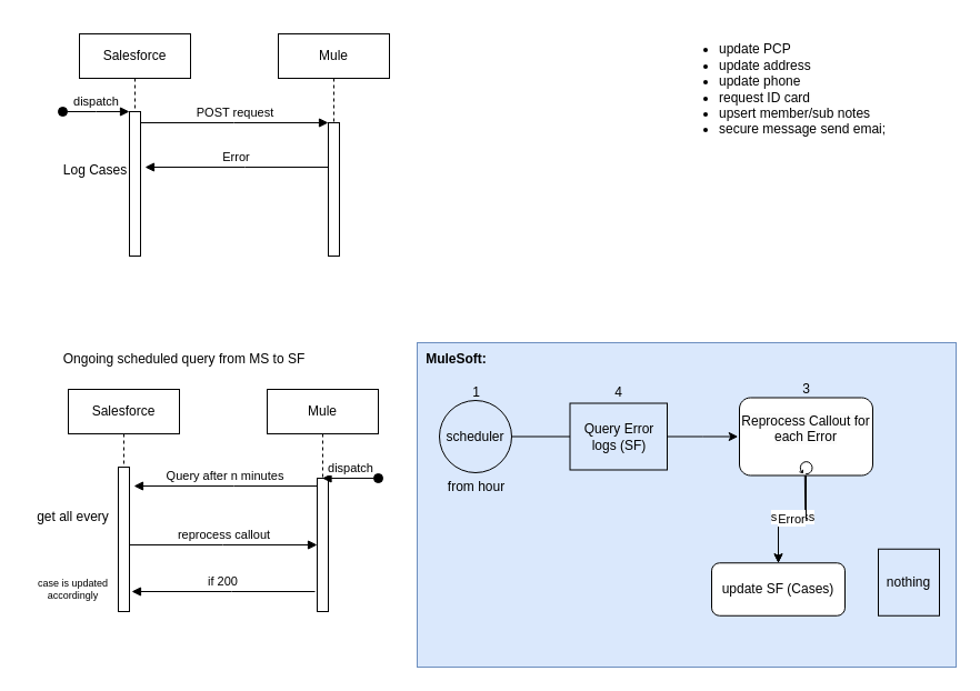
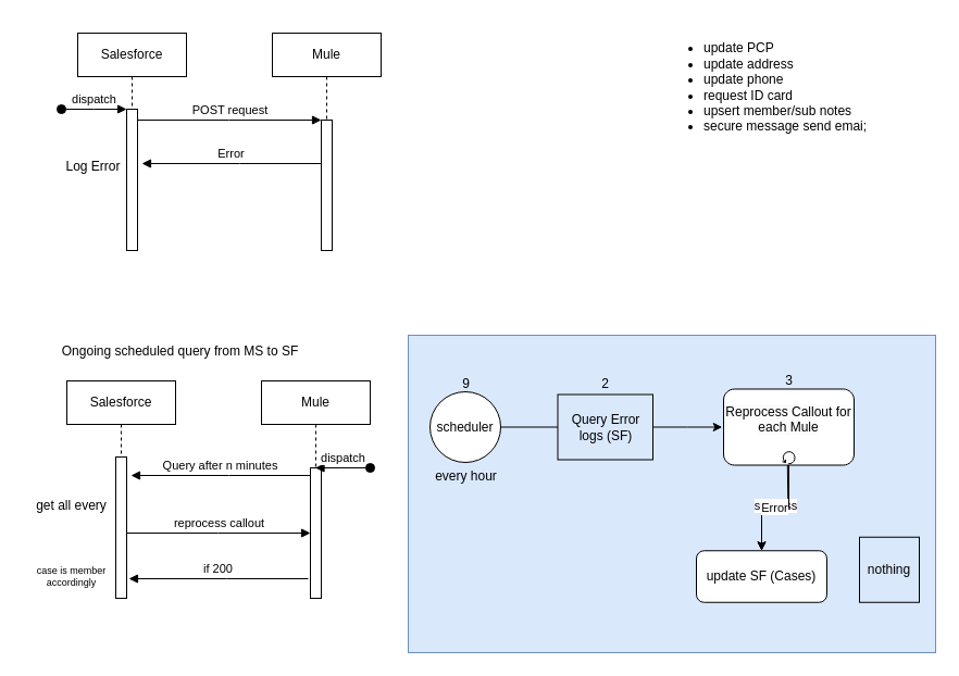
- <mxCell id="11" value="Log Cases" style="text;html=1;align=center;verticalAlign=middle;resizable=0;points=[];autosize=1;strokeColor=none;fillColor=none;" vertex="1" parent="1"><mxGeometry x="50" y="138" width="70" height="30" as="geometry" /></mxCell>
+ <mxCell id="11" value="Log Error" style="text;html=1;align=center;verticalAlign=middle;resizable=0;points=[];autosize=1;strokeColor=none;fillColor=none;" vertex="1" parent="1"><mxGeometry x="50" y="138" width="70" height="30" as="geometry" /></mxCell>
- <mxCell id="28" value="MuleSoft:" style="text;html=1;align=center;verticalAlign=middle;resizable=0;points=[];autosize=1;strokeColor=none;fillColor=none;fontStyle=1" vertex="1" parent="1"><mxGeometry x="375" y="308" width="70" height="30" as="geometry" /></mxCell>
- <mxCell id="34" value="1" style="text;html=1;align=center;verticalAlign=middle;resizable=0;points=[];autosize=1;strokeColor=none;fillColor=none;" vertex="1" parent="1"><mxGeometry x="412.5" y="338" width="30" height="30" as="geometry" /></mxCell>
+ <mxCell id="34" value="9" style="text;html=1;align=center;verticalAlign=middle;resizable=0;points=[];autosize=1;strokeColor=none;fillColor=none;" vertex="1" parent="1"><mxGeometry x="412.5" y="338" width="30" height="30" as="geometry" /></mxCell>
- <mxCell id="35" value="4" style="text;html=1;align=center;verticalAlign=middle;resizable=0;points=[];autosize=1;strokeColor=none;fillColor=none;" vertex="1" parent="1"><mxGeometry x="541.25" y="338" width="30" height="30" as="geometry" /></mxCell>
+ <mxCell id="35" value="2" style="text;html=1;align=center;verticalAlign=middle;resizable=0;points=[];autosize=1;strokeColor=none;fillColor=none;" vertex="1" parent="1"><mxGeometry x="541.25" y="338" width="30" height="30" as="geometry" /></mxCell>
- <mxCell id="24" value="scheduler" style="ellipse;whiteSpace=wrap;html=1;aspect=fixed;fillColor=#dae8fc;" vertex="1" parent="1"><mxGeometry x="395" y="360" width="65" height="65" as="geometry" /></mxCell>
+ <mxCell id="24" value="scheduler" style="ellipse;whiteSpace=wrap;html=1;aspect=fixed;" vertex="1" parent="1"><mxGeometry x="395" y="360" width="65" height="65" as="geometry" /></mxCell>
- <mxCell id="31" value="&#10;&lt;span style=&quot;color: rgb(0, 0, 0); font-family: Helvetica; font-size: 12px; font-style: normal; font-variant-ligatures: normal; font-variant-caps: normal; font-weight: 400; letter-spacing: normal; orphans: 2; text-align: center; text-indent: 0px; text-transform: none; widows: 2; word-spacing: 0px; -webkit-text-stroke-width: 0px; white-space: normal; background-color: rgb(251, 251, 251); text-decoration-thickness: initial; text-decoration-style: initial; text-decoration-color: initial; display: inline !important; float: none;&quot;&gt;Reprocess Callout for each Error&lt;/span&gt;&#10;&#10;" style="points=[[0.25,0,0],[0.5,0,0],[0.75,0,0],[1,0.25,0],[1,0.5,0],[1,0.75,0],[0.75,1,0],[0.5,1,0],[0.25,1,0],[0,0.75,0],[0,0.5,0],[0,0.25,0]];shape=mxgraph.bpmn.task;whiteSpace=wrap;rectStyle=rounded;size=10;html=1;container=1;expand=0;collapsible=0;taskMarker=abstract;isLoopStandard=1;" vertex="1" parent="1"><mxGeometry x="665" y="357.5" width="120" height="70" as="geometry" /></mxCell>
+ <mxCell id="31" value="&#10;&lt;span style=&quot;color: rgb(0, 0, 0); font-family: Helvetica; font-size: 12px; font-style: normal; font-variant-ligatures: normal; font-variant-caps: normal; font-weight: 400; letter-spacing: normal; orphans: 2; text-align: center; text-indent: 0px; text-transform: none; widows: 2; word-spacing: 0px; -webkit-text-stroke-width: 0px; white-space: normal; background-color: rgb(251, 251, 251); text-decoration-thickness: initial; text-decoration-style: initial; text-decoration-color: initial; display: inline !important; float: none;&quot;&gt;Reprocess Callout for each Mule&lt;/span&gt;&#10;&#10;" style="points=[[0.25,0,0],[0.5,0,0],[0.75,0,0],[1,0.25,0],[1,0.5,0],[1,0.75,0],[0.75,1,0],[0.5,1,0],[0.25,1,0],[0,0.75,0],[0,0.5,0],[0,0.25,0]];shape=mxgraph.bpmn.task;whiteSpace=wrap;rectStyle=rounded;size=10;html=1;container=1;expand=0;collapsible=0;taskMarker=abstract;isLoopStandard=1;" vertex="1" parent="1"><mxGeometry x="665" y="357.5" width="120" height="70" as="geometry" /></mxCell>
- <mxCell id="33" value="from hour" style="text;html=1;align=center;verticalAlign=middle;resizable=0;points=[];autosize=1;strokeColor=none;fillColor=none;" vertex="1" parent="1"><mxGeometry x="387.5" y="422.5" width="80" height="30" as="geometry" /></mxCell>
+ <mxCell id="33" value="every hour" style="text;html=1;align=center;verticalAlign=middle;resizable=0;points=[];autosize=1;strokeColor=none;fillColor=none;" vertex="1" parent="1"><mxGeometry x="387.5" y="422.5" width="80" height="30" as="geometry" /></mxCell>
- <mxCell id="21" value="case is updated&lt;div style=&quot;font-size: 9px;&quot;&gt;accordingly&lt;/div&gt;" style="text;html=1;align=center;verticalAlign=middle;resizable=0;points=[];autosize=1;strokeColor=none;fillColor=none;fontSize=9;" vertex="1" parent="1"><mxGeometry x="20" y="510" width="90" height="40" as="geometry" /></mxCell>
+ <mxCell id="21" value="case is member&lt;div style=&quot;font-size: 9px;&quot;&gt;accordingly&lt;/div&gt;" style="text;html=1;align=center;verticalAlign=middle;resizable=0;points=[];autosize=1;strokeColor=none;fillColor=none;fontSize=9;" vertex="1" parent="1"><mxGeometry x="20" y="510" width="90" height="40" as="geometry" /></mxCell>
